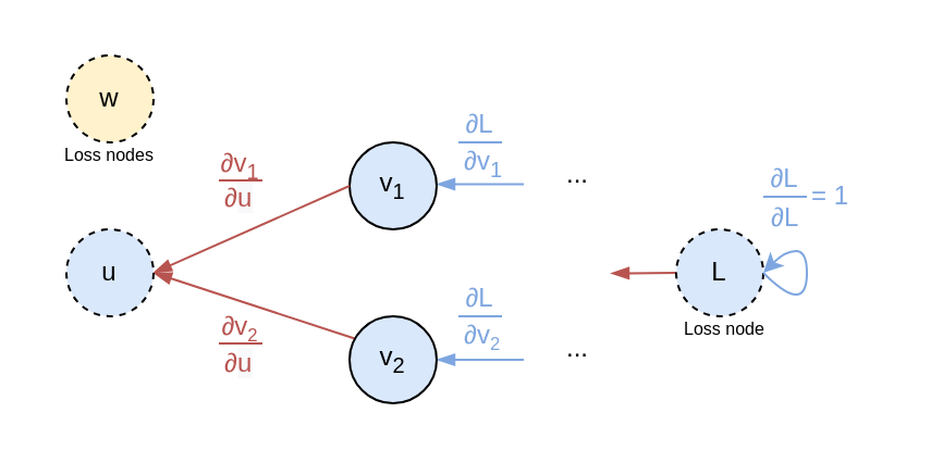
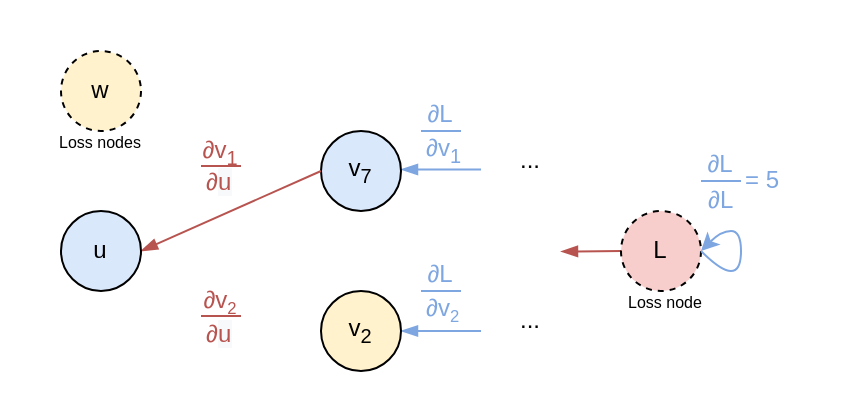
- <mxCell id="4" value="v&lt;sub&gt;1&lt;/sub&gt;" style="ellipse;whiteSpace=wrap;html=1;aspect=fixed;fillColor=#dae8fc;strokeColor=#000000;" parent="1" vertex="1"><mxGeometry x="160" y="65" width="40" height="40" as="geometry" /></mxCell>
+ <mxCell id="4" value="v&lt;sub&gt;7&lt;/sub&gt;" style="ellipse;whiteSpace=wrap;html=1;aspect=fixed;fillColor=#dae8fc;strokeColor=#000000;" parent="1" vertex="1"><mxGeometry x="160" y="65" width="40" height="40" as="geometry" /></mxCell>
- <mxCell id="32" value="&lt;font color=&quot;#7ea6e0&quot;&gt;= 1&lt;/font&gt;" style="text;html=1;strokeColor=none;fillColor=none;align=center;verticalAlign=middle;whiteSpace=wrap;rounded=0;fontSize=12;fontColor=#B85450;" vertex="1" parent="1"><mxGeometry x="351" y="74.5" width="60" height="30" as="geometry" /></mxCell>
+ <mxCell id="32" value="&lt;font color=&quot;#7ea6e0&quot;&gt;= 5&lt;/font&gt;" style="text;html=1;strokeColor=none;fillColor=none;align=center;verticalAlign=middle;whiteSpace=wrap;rounded=0;fontSize=12;fontColor=#B85450;" vertex="1" parent="1"><mxGeometry x="351" y="74.5" width="60" height="30" as="geometry" /></mxCell>
- <mxCell id="7" value="u" style="ellipse;whiteSpace=wrap;html=1;aspect=fixed;fillColor=#dae8fc;strokeColor=#000000;dashed=1;" parent="1" vertex="1"><mxGeometry x="30" y="105" width="40" height="40" as="geometry" /></mxCell>
+ <mxCell id="7" value="u" style="ellipse;whiteSpace=wrap;html=1;aspect=fixed;fillColor=#dae8fc;strokeColor=#000000;" parent="1" vertex="1"><mxGeometry x="30" y="105" width="40" height="40" as="geometry" /></mxCell>
- <mxCell id="12" value="L" style="ellipse;whiteSpace=wrap;html=1;aspect=fixed;dashed=1;strokeColor=#000000;fillColor=#dae8fc;" parent="1" vertex="1"><mxGeometry x="310" y="105" width="40" height="40" as="geometry" /></mxCell>
+ <mxCell id="12" value="L" style="ellipse;whiteSpace=wrap;html=1;aspect=fixed;dashed=1;strokeColor=#000000;fillColor=#f8cecc;" parent="1" vertex="1"><mxGeometry x="310" y="105" width="40" height="40" as="geometry" /></mxCell>
- <mxCell id="6" style="edgeStyle=none;rounded=0;orthogonalLoop=1;jettySize=auto;html=1;exitX=1;exitY=0.5;exitDx=0;exitDy=0;entryX=0.079;entryY=0.262;entryDx=0;entryDy=0;endArrow=none;endFill=0;strokeColor=#b85450;entryPerimeter=0;startArrow=blockThin;startFill=1;fillColor=#f8cecc;" parent="1" source="7" target="9" edge="1"><mxGeometry relative="1" as="geometry" /></mxCell>
- <mxCell id="9" value="v&lt;sub&gt;2&lt;/sub&gt;" style="ellipse;whiteSpace=wrap;html=1;aspect=fixed;fillColor=#dae8fc;strokeColor=#000000;" parent="1" vertex="1"><mxGeometry x="160" y="145" width="40" height="40" as="geometry" /></mxCell>
+ <mxCell id="9" value="v&lt;sub&gt;2&lt;/sub&gt;" style="ellipse;whiteSpace=wrap;html=1;aspect=fixed;fillColor=#fff2cc;strokeColor=#000000;" parent="1" vertex="1"><mxGeometry x="160" y="145" width="40" height="40" as="geometry" /></mxCell>
